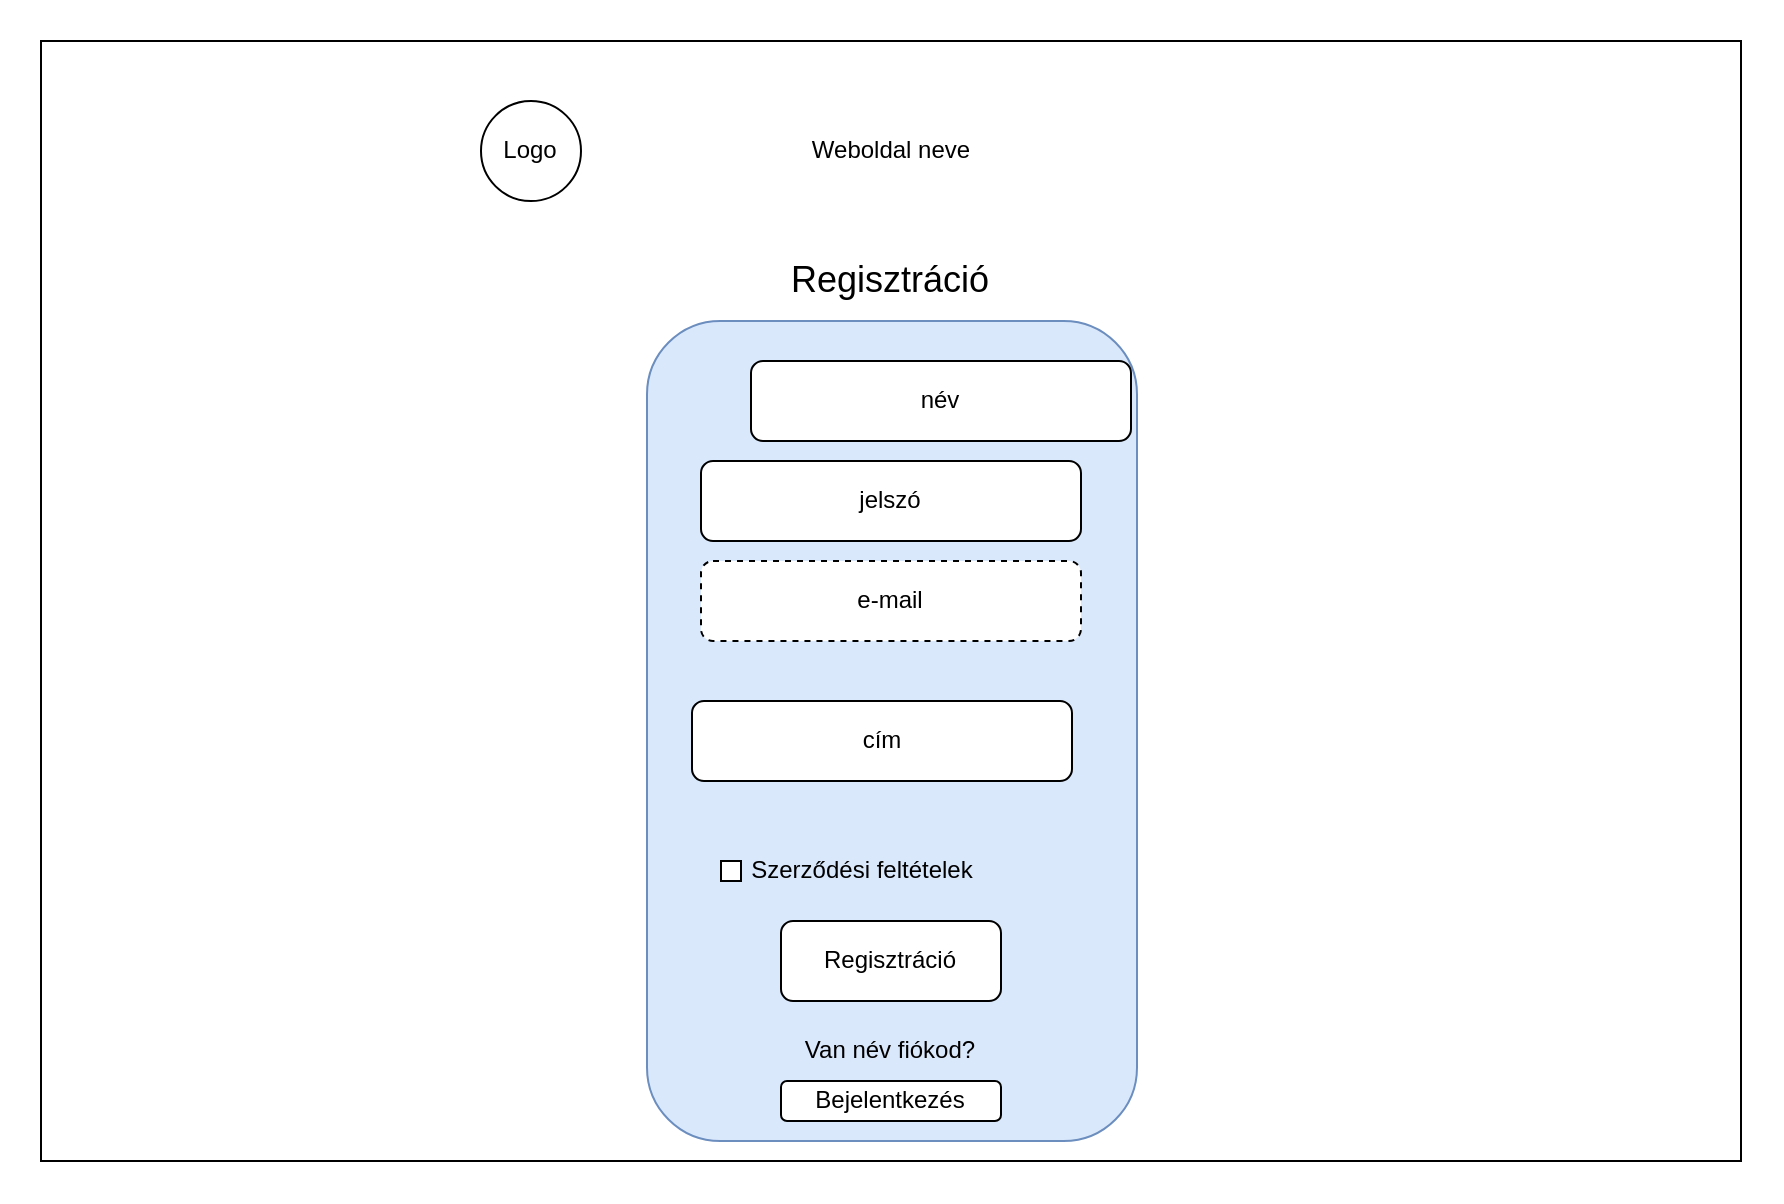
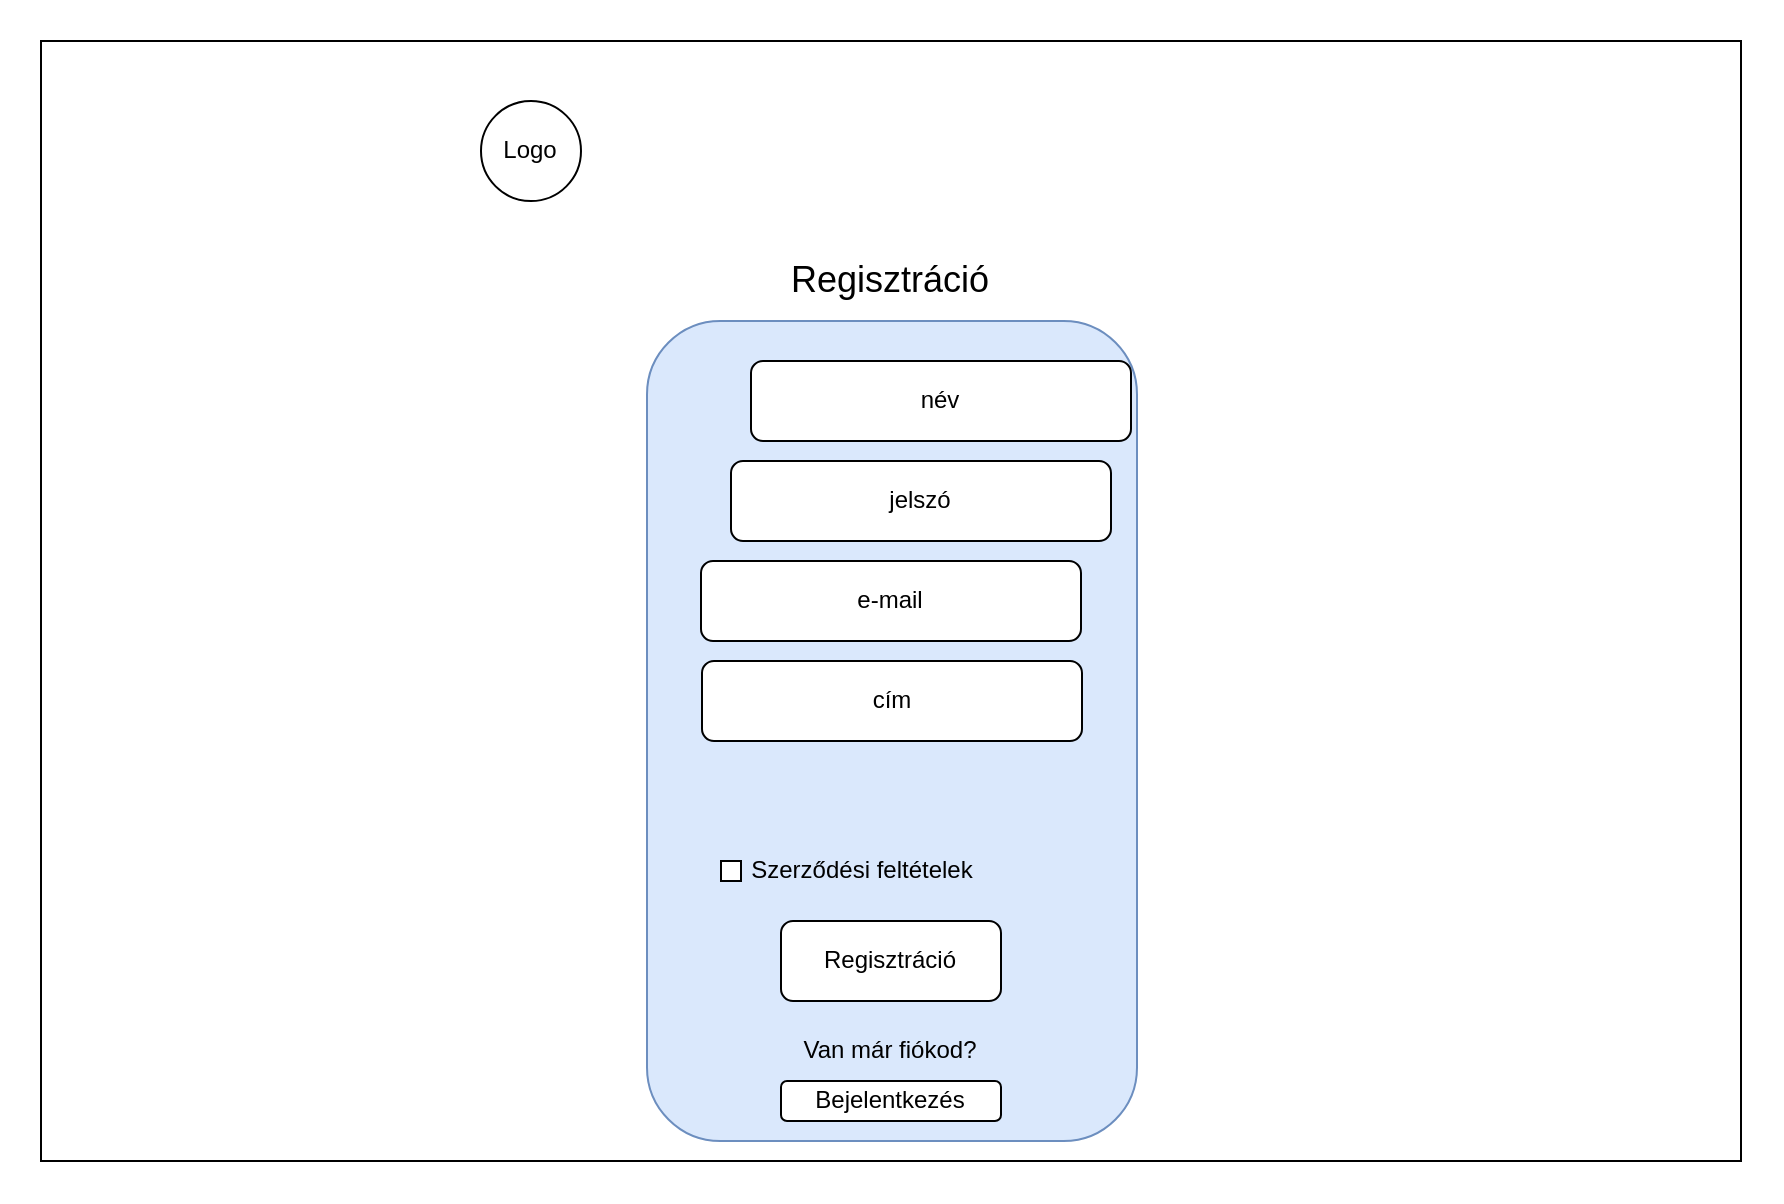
- <mxCell id="4" value="Weboldal neve" style="text;html=1;strokeColor=none;fillColor=none;align=center;verticalAlign=middle;whiteSpace=wrap;rounded=0;" vertex="1" parent="1"><mxGeometry x="403" y="60" width="85" height="30" as="geometry" /></mxCell>
- <mxCell id="8" value="jelszó" style="rounded=1;whiteSpace=wrap;html=1;" vertex="1" parent="1"><mxGeometry x="350" y="230" width="190" height="40" as="geometry" /></mxCell>
+ <mxCell id="8" value="jelszó" style="rounded=1;whiteSpace=wrap;html=1;" vertex="1" parent="1"><mxGeometry x="365" y="230" width="190" height="40" as="geometry" /></mxCell>
- <mxCell id="9" value="e-mail" style="rounded=1;whiteSpace=wrap;html=1;dashed=1;" vertex="1" parent="1"><mxGeometry x="350" y="280" width="190" height="40" as="geometry" /></mxCell>
+ <mxCell id="9" value="e-mail" style="rounded=1;whiteSpace=wrap;html=1;" vertex="1" parent="1"><mxGeometry x="350" y="280" width="190" height="40" as="geometry" /></mxCell>
- <mxCell id="10" value="cím" style="rounded=1;whiteSpace=wrap;html=1;" vertex="1" parent="1"><mxGeometry x="345.5" y="350" width="190" height="40" as="geometry" /></mxCell>
+ <mxCell id="10" value="cím" style="rounded=1;whiteSpace=wrap;html=1;" vertex="1" parent="1"><mxGeometry x="350.5" y="330" width="190" height="40" as="geometry" /></mxCell>
- <mxCell id="15" value="Van név fiókod?" style="text;html=1;strokeColor=none;fillColor=none;align=center;verticalAlign=middle;whiteSpace=wrap;rounded=0;" vertex="1" parent="1"><mxGeometry x="390" y="510" width="110" height="30" as="geometry" /></mxCell>
+ <mxCell id="15" value="Van már fiókod?" style="text;html=1;strokeColor=none;fillColor=none;align=center;verticalAlign=middle;whiteSpace=wrap;rounded=0;" vertex="1" parent="1"><mxGeometry x="390" y="510" width="110" height="30" as="geometry" /></mxCell>
